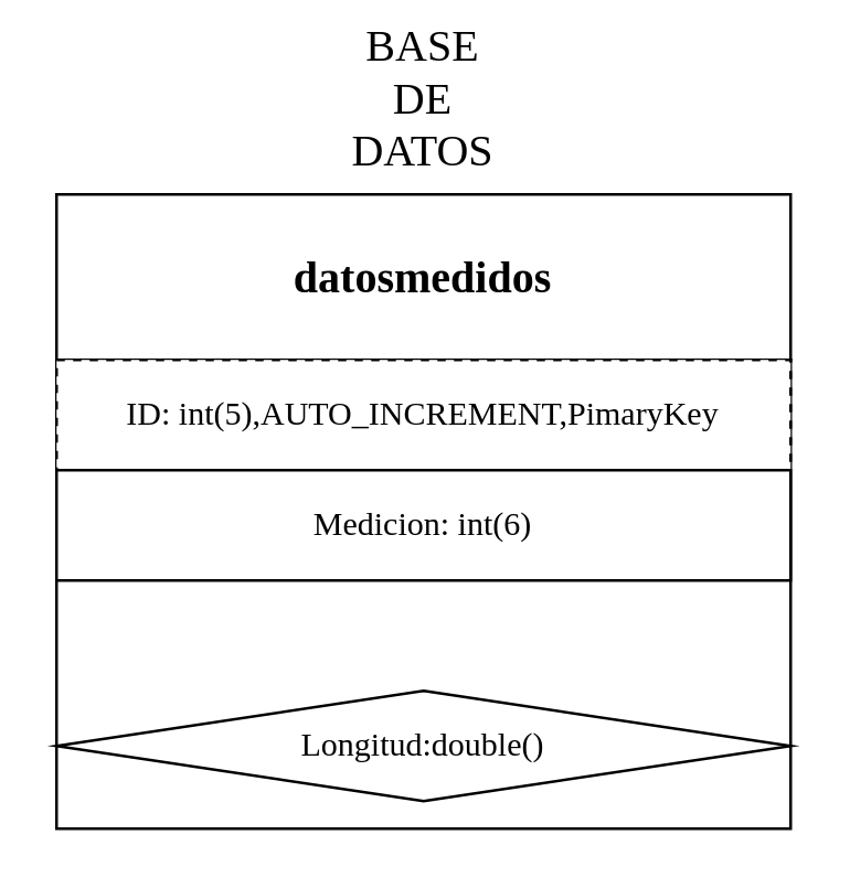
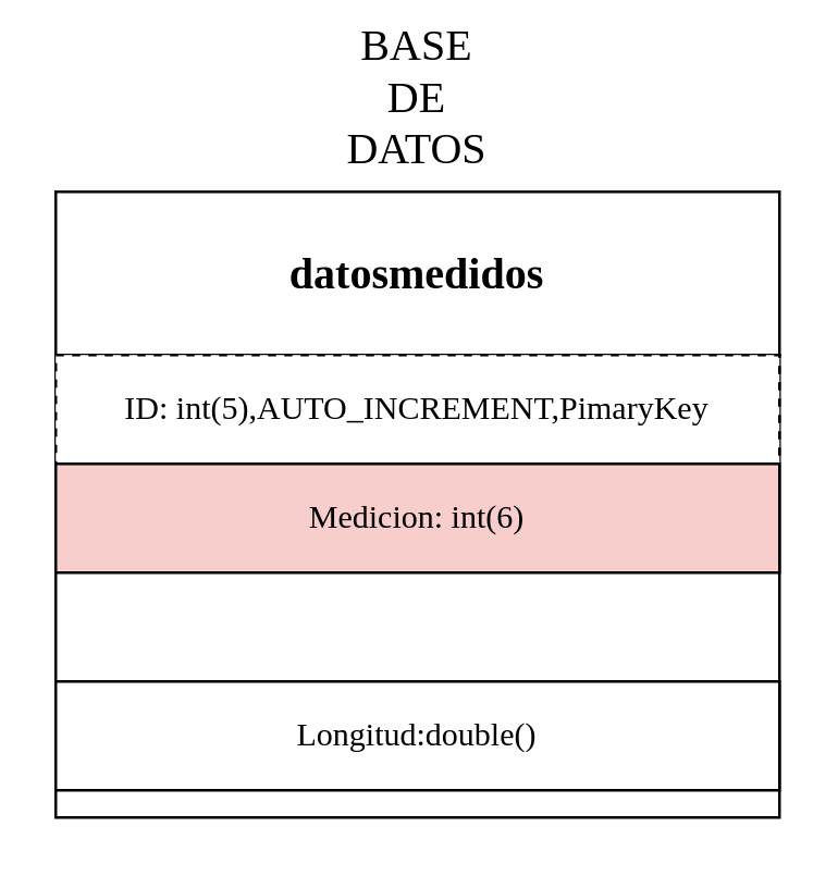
- <mxCell id="6" value="Medicion: int(6)" style="rounded=0;whiteSpace=wrap;html=1;fontFamily=Roboto Mono;fontSource=https%3A%2F%2Ffonts.googleapis.com%2Fcss%3Ffamily%3DRoboto%2BMono;" vertex="1" parent="1"><mxGeometry x="20" y="170" width="266" height="40" as="geometry" /></mxCell>
+ <mxCell id="6" value="Medicion: int(6)" style="rounded=0;whiteSpace=wrap;html=1;fontFamily=Roboto Mono;fontSource=https%3A%2F%2Ffonts.googleapis.com%2Fcss%3Ffamily%3DRoboto%2BMono;fillColor=#f8cecc;" vertex="1" parent="1"><mxGeometry x="20" y="170" width="266" height="40" as="geometry" /></mxCell>
- <mxCell id="7" value="Longitud:double()" style="rhombus;whiteSpace=wrap;html=1;fontFamily=Roboto Mono;fontSource=https%3A%2F%2Ffonts.googleapis.com%2Fcss%3Ffamily%3DRoboto%2BMono;" vertex="1" parent="1"><mxGeometry x="20" y="250" width="266" height="40" as="geometry" /></mxCell>
+ <mxCell id="7" value="Longitud:double()" style="rounded=0;whiteSpace=wrap;html=1;fontFamily=Roboto Mono;fontSource=https%3A%2F%2Ffonts.googleapis.com%2Fcss%3Ffamily%3DRoboto%2BMono;" vertex="1" parent="1"><mxGeometry x="20" y="250" width="266" height="40" as="geometry" /></mxCell>
